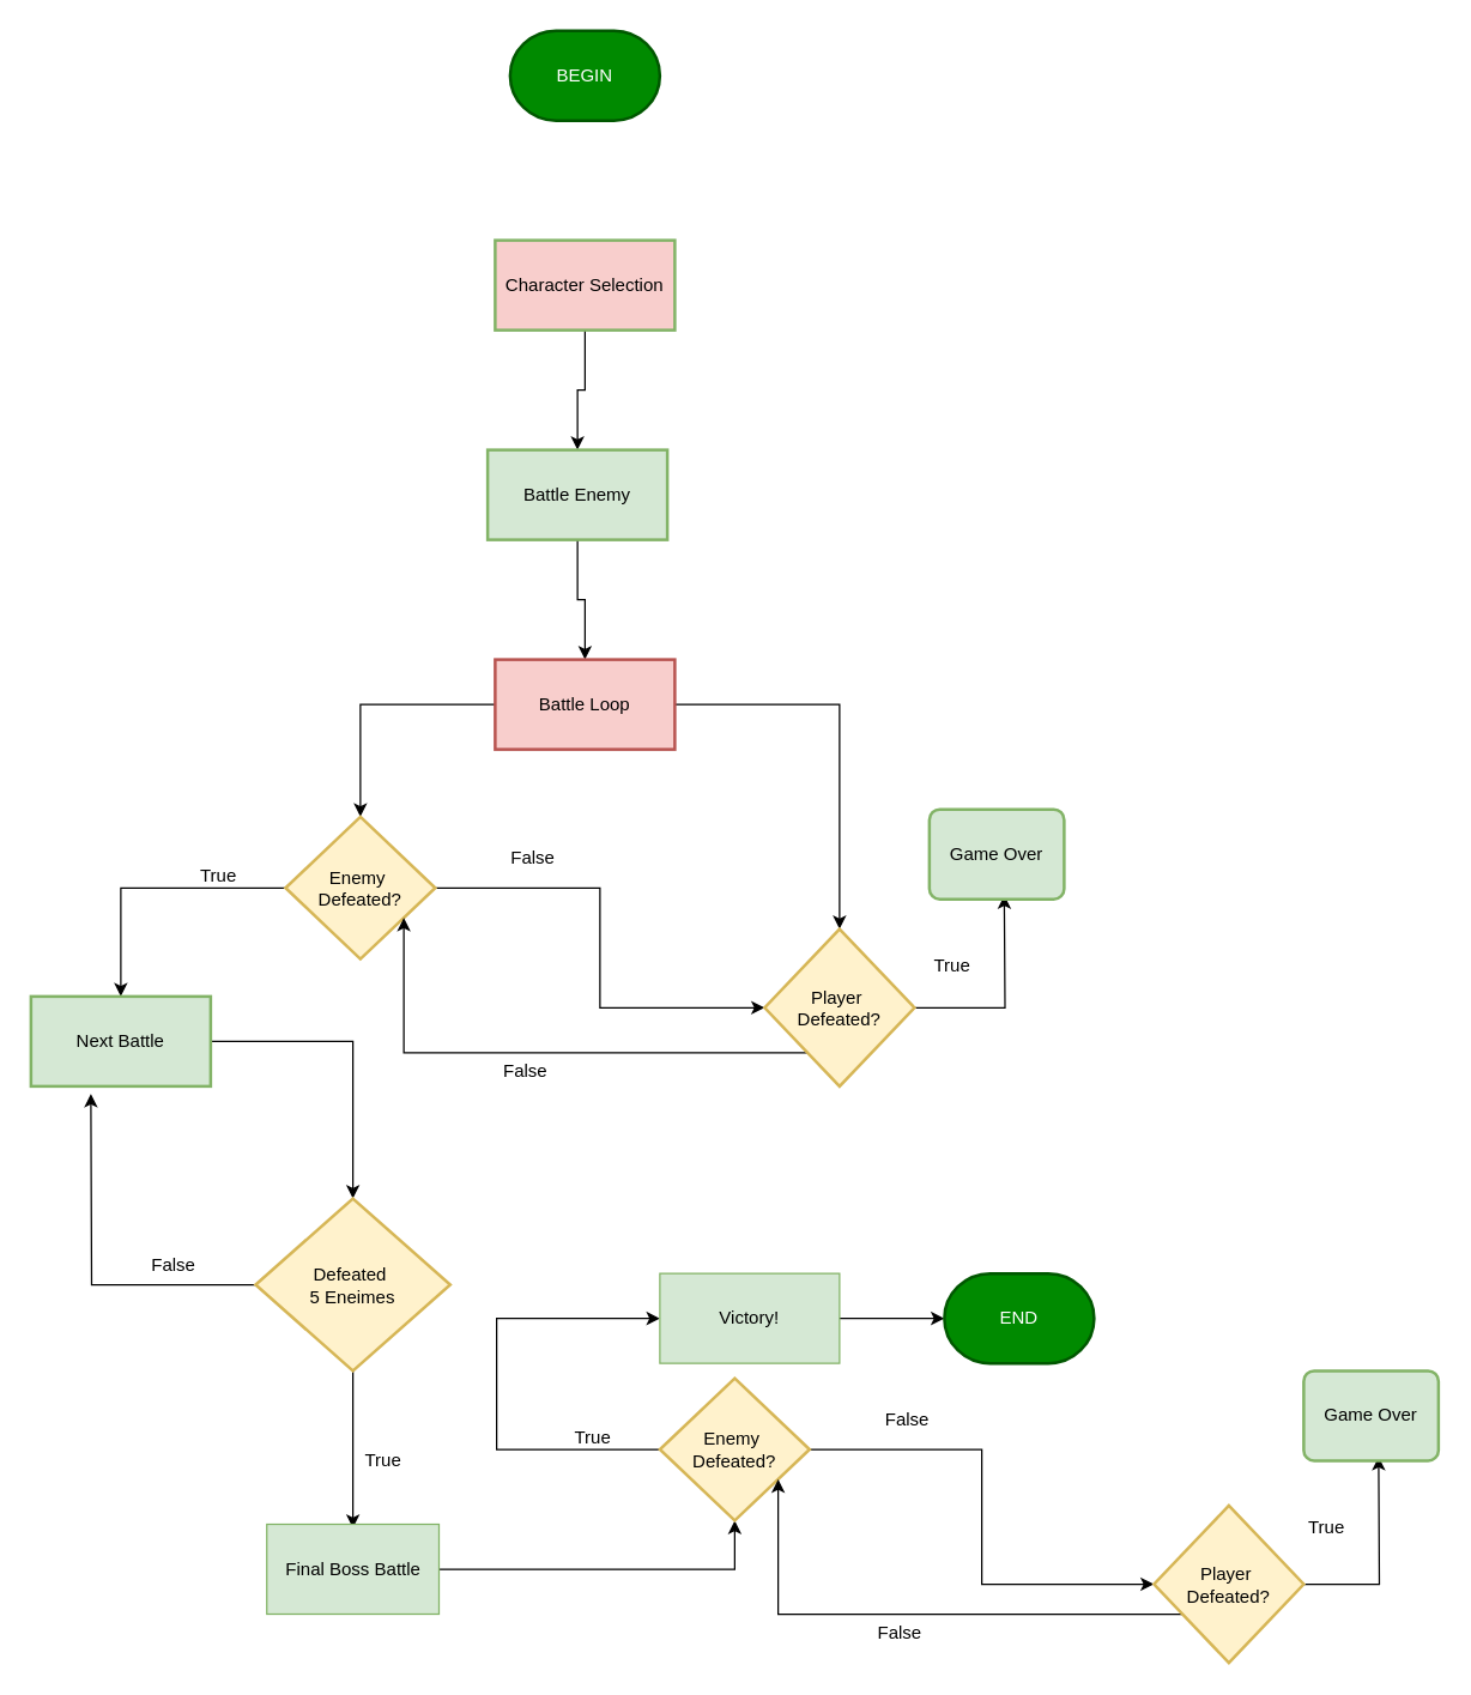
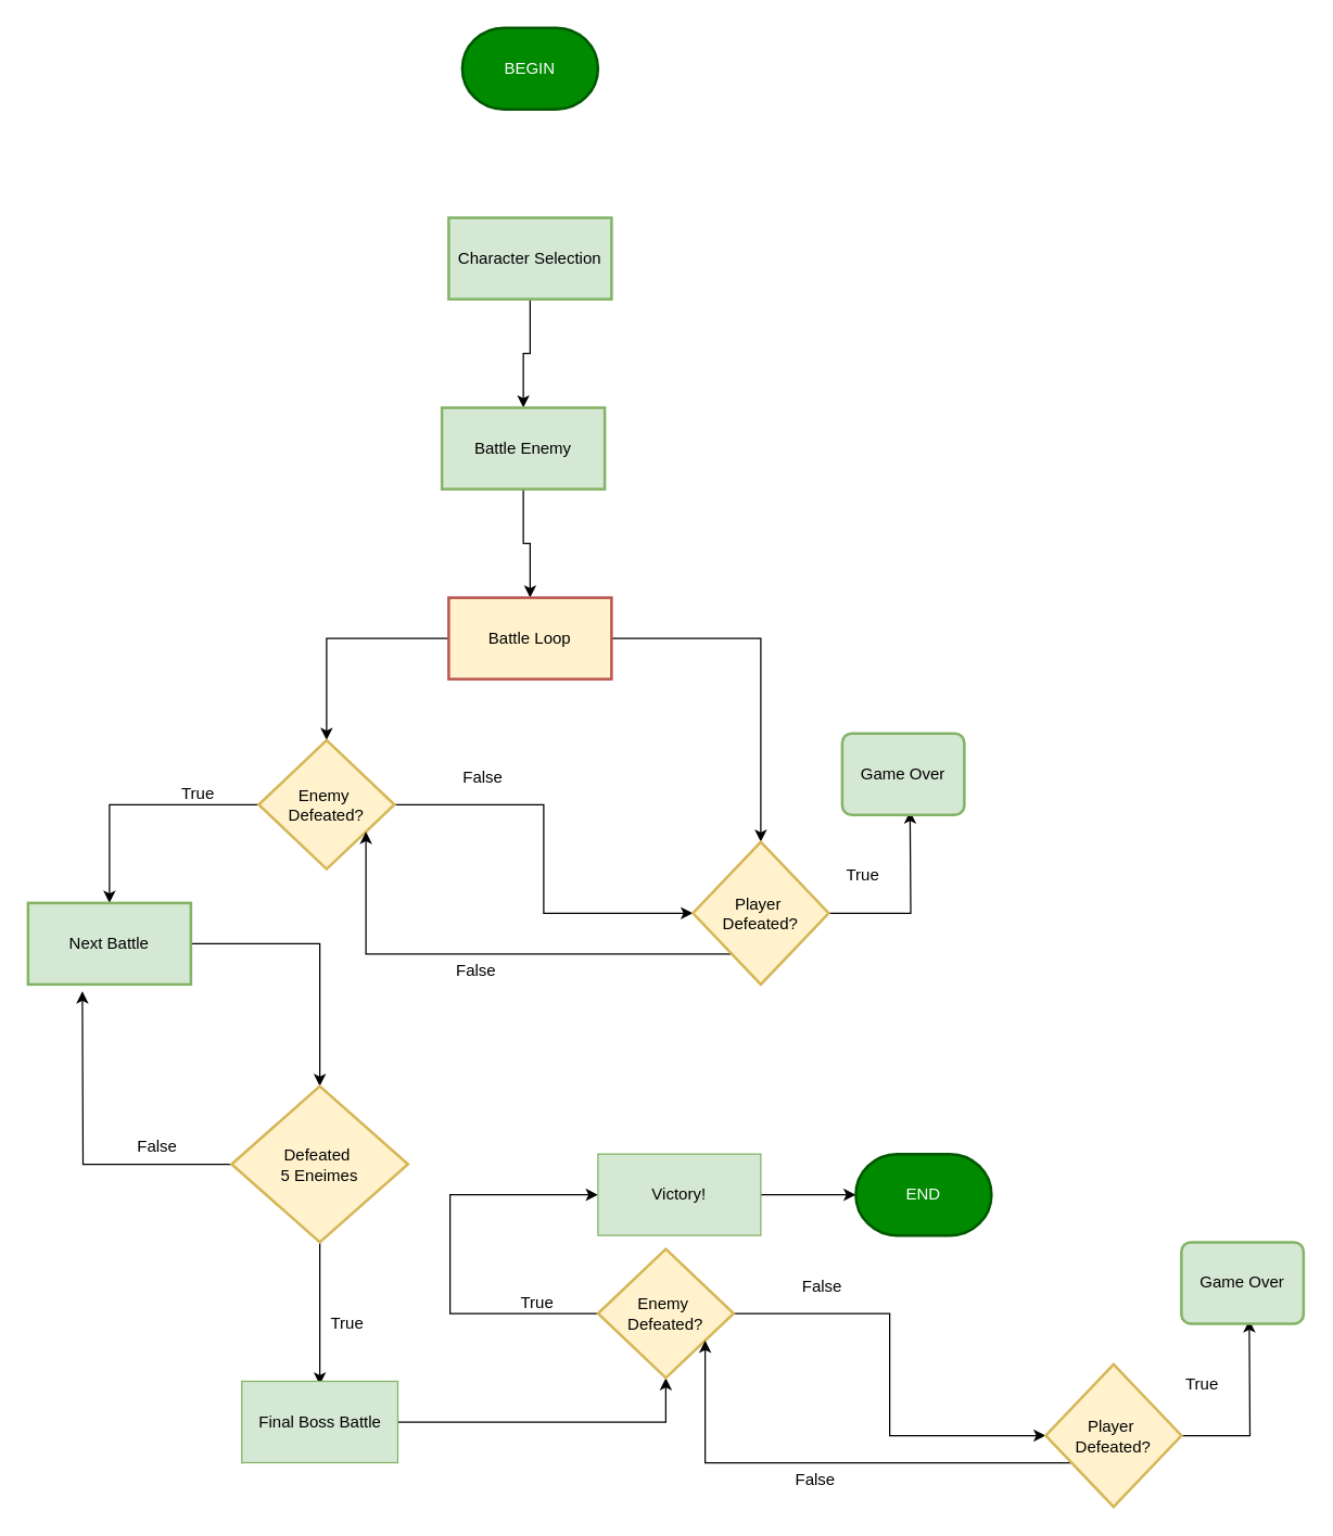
- <mxCell id="4" value="Character Selection" style="whiteSpace=wrap;html=1;fillColor=#f8cecc;strokeColor=#82b366;strokeWidth=2;" parent="1" vertex="1"><mxGeometry x="330" y="160" width="120" height="60" as="geometry" /></mxCell>
+ <mxCell id="4" value="Character Selection" style="whiteSpace=wrap;html=1;fillColor=#d5e8d4;strokeColor=#82b366;strokeWidth=2;" parent="1" vertex="1"><mxGeometry x="330" y="160" width="120" height="60" as="geometry" /></mxCell>
- <mxCell id="9" value="Battle Loop" style="whiteSpace=wrap;html=1;fillColor=#f8cecc;strokeColor=#b85450;strokeWidth=2;" parent="1" vertex="1"><mxGeometry x="330" y="440" width="120" height="60" as="geometry" /></mxCell>
+ <mxCell id="9" value="Battle Loop" style="whiteSpace=wrap;html=1;fillColor=#fff2cc;strokeColor=#b85450;strokeWidth=2;" parent="1" vertex="1"><mxGeometry x="330" y="440" width="120" height="60" as="geometry" /></mxCell>
